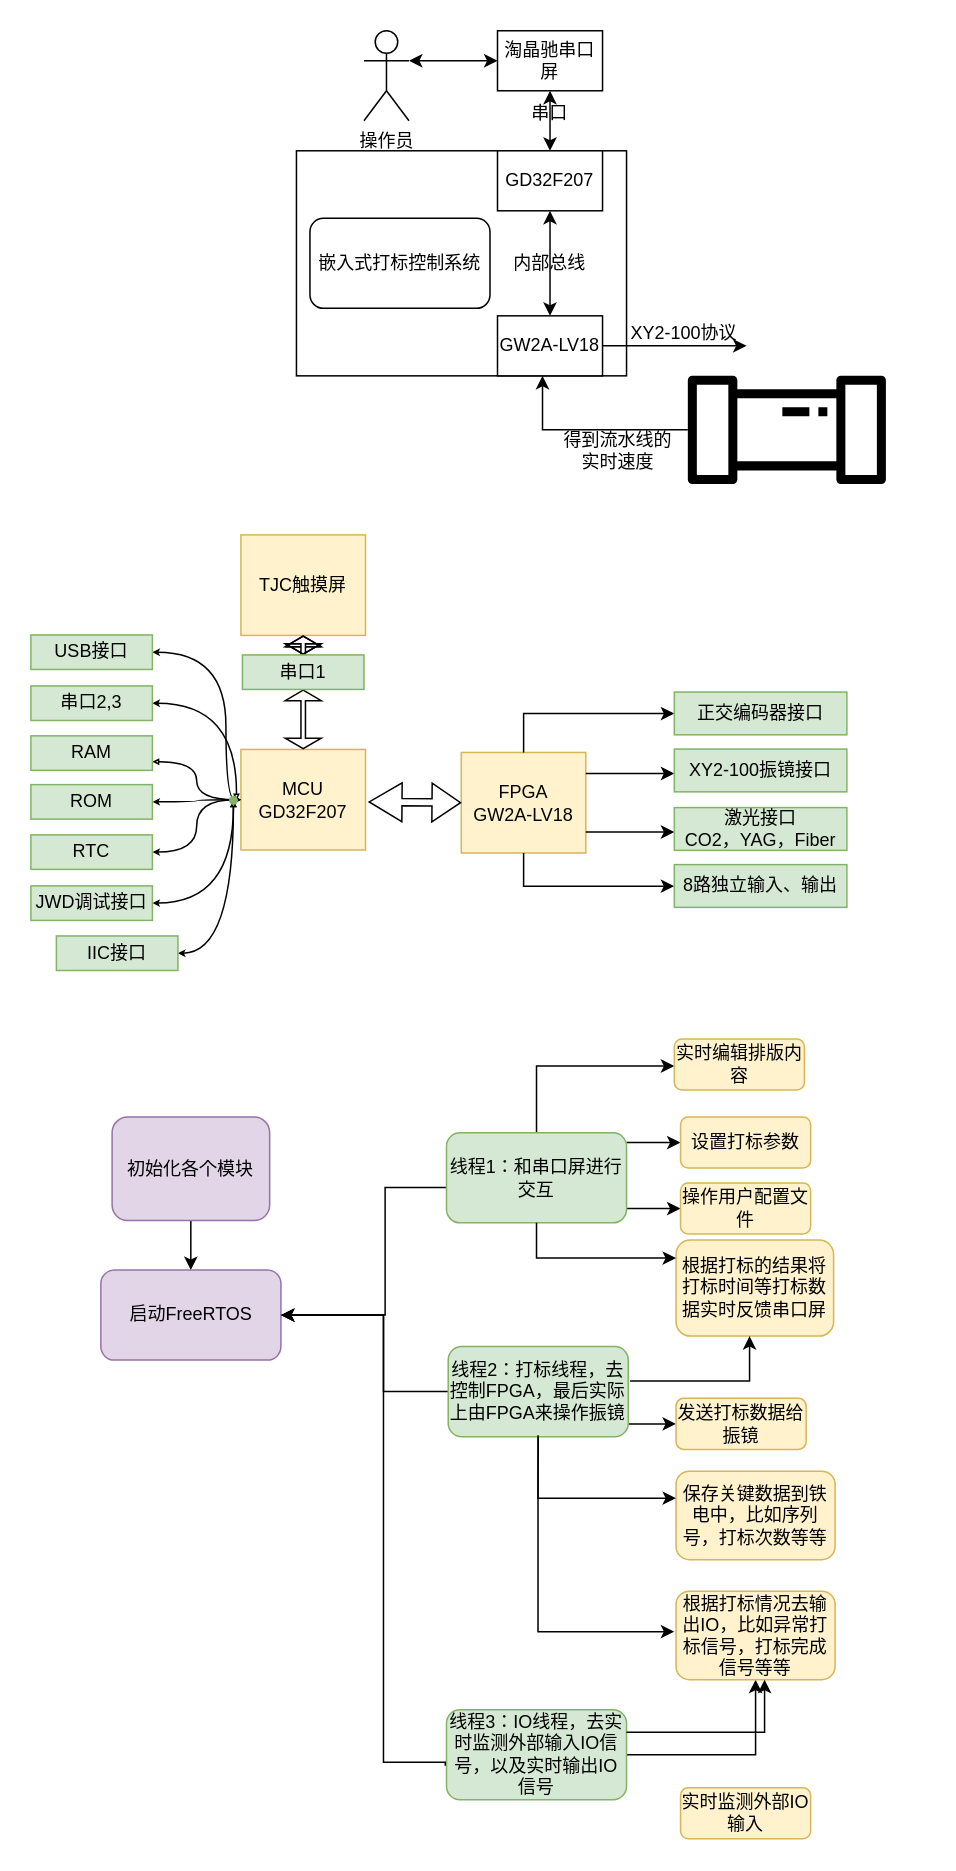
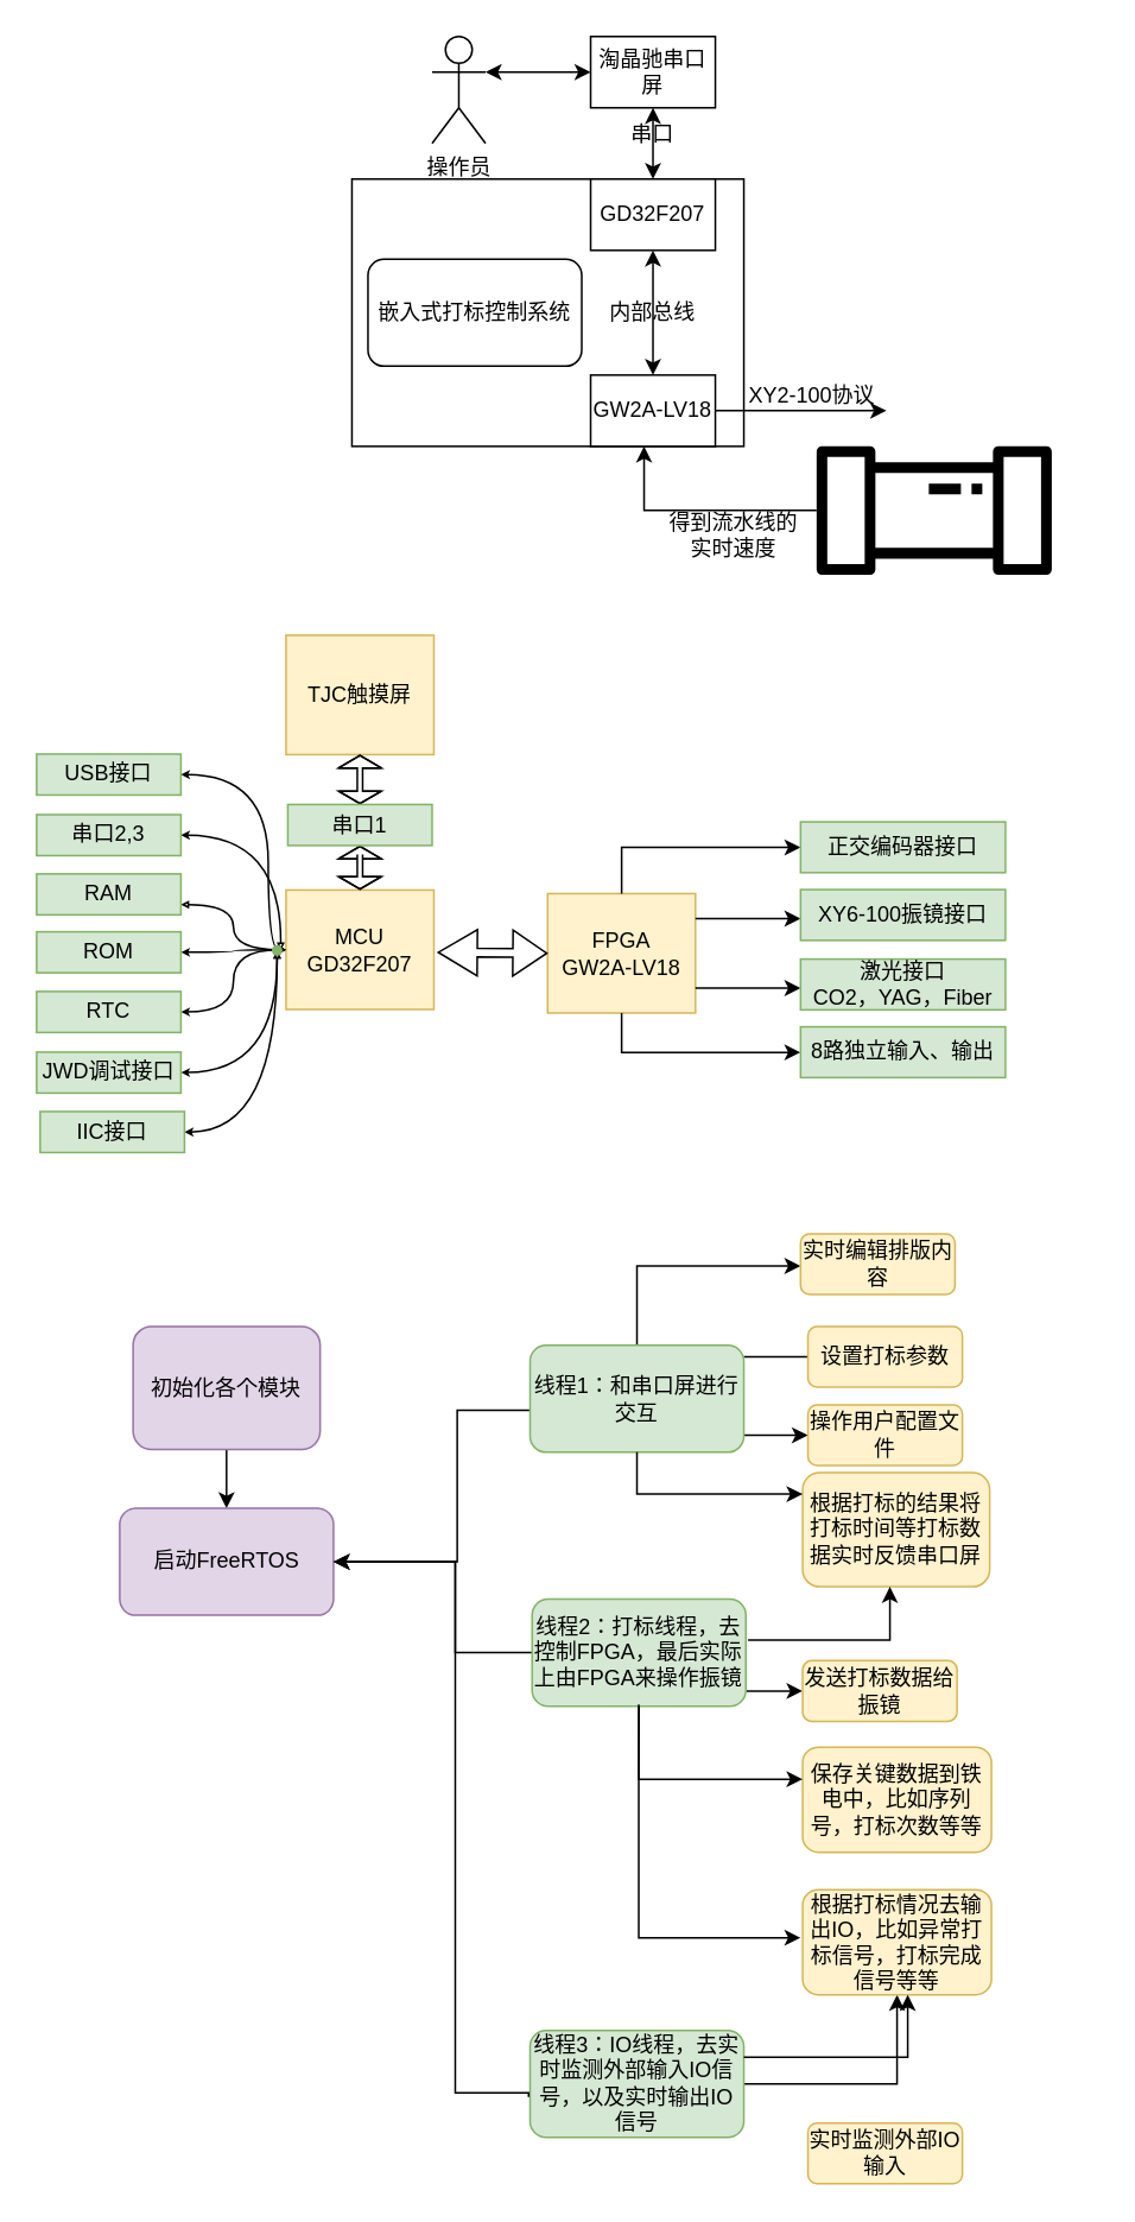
- <mxCell id="37" value="串口1" style="rounded=0;whiteSpace=wrap;html=1;fillStyle=auto;strokeColor=#82b366;strokeWidth=1;fillColor=#d5e8d4;" parent="1" vertex="1"><mxGeometry x="161" y="436" width="81" height="23" as="geometry" /></mxCell>
+ <mxCell id="37" value="串口1" style="rounded=0;whiteSpace=wrap;html=1;fillStyle=auto;strokeColor=#82b366;strokeWidth=1;fillColor=#d5e8d4;" parent="1" vertex="1"><mxGeometry x="161" y="451" width="81" height="23" as="geometry" /></mxCell>
- <mxCell id="28" value="XY2-100振镜接口" style="rounded=0;whiteSpace=wrap;html=1;fillStyle=auto;strokeColor=#82b366;strokeWidth=1;fillColor=#d5e8d4;" parent="1" vertex="1"><mxGeometry x="448.85" y="498.75" width="115" height="28.5" as="geometry" /></mxCell>
+ <mxCell id="28" value="XY6-100振镜接口" style="rounded=0;whiteSpace=wrap;html=1;fillStyle=auto;strokeColor=#82b366;strokeWidth=1;fillColor=#d5e8d4;" parent="1" vertex="1"><mxGeometry x="448.85" y="498.75" width="115" height="28.5" as="geometry" /></mxCell>
- <mxCell id="48" value="IIC接口" style="rounded=0;whiteSpace=wrap;html=1;fillStyle=auto;strokeColor=#82b366;strokeWidth=1;fillColor=#d5e8d4;" parent="1" vertex="1"><mxGeometry x="37" y="623.31" width="81" height="23" as="geometry" /></mxCell>
+ <mxCell id="48" value="IIC接口" style="rounded=0;whiteSpace=wrap;html=1;fillStyle=auto;strokeColor=#82b366;strokeWidth=1;fillColor=#d5e8d4;" parent="1" vertex="1"><mxGeometry x="22" y="623.31" width="81" height="23" as="geometry" /></mxCell>
- <mxCell id="55" value="" style="edgeStyle=orthogonalEdgeStyle;rounded=0;orthogonalLoop=1;jettySize=auto;html=1;" edge="1" parent="1" source="57" target="65"><mxGeometry relative="1" as="geometry"><Array as="points"><mxPoint x="426" y="761" /><mxPoint x="426" y="761" /></Array></mxGeometry></mxCell>
+ <mxCell id="55" value="" style="edgeStyle=orthogonalEdgeStyle;rounded=0;orthogonalLoop=1;jettySize=auto;html=1;endArrow=none;" edge="1" parent="1" source="57" target="65"><mxGeometry relative="1" as="geometry"><Array as="points"><mxPoint x="426" y="761" /><mxPoint x="426" y="761" /></Array></mxGeometry></mxCell>
